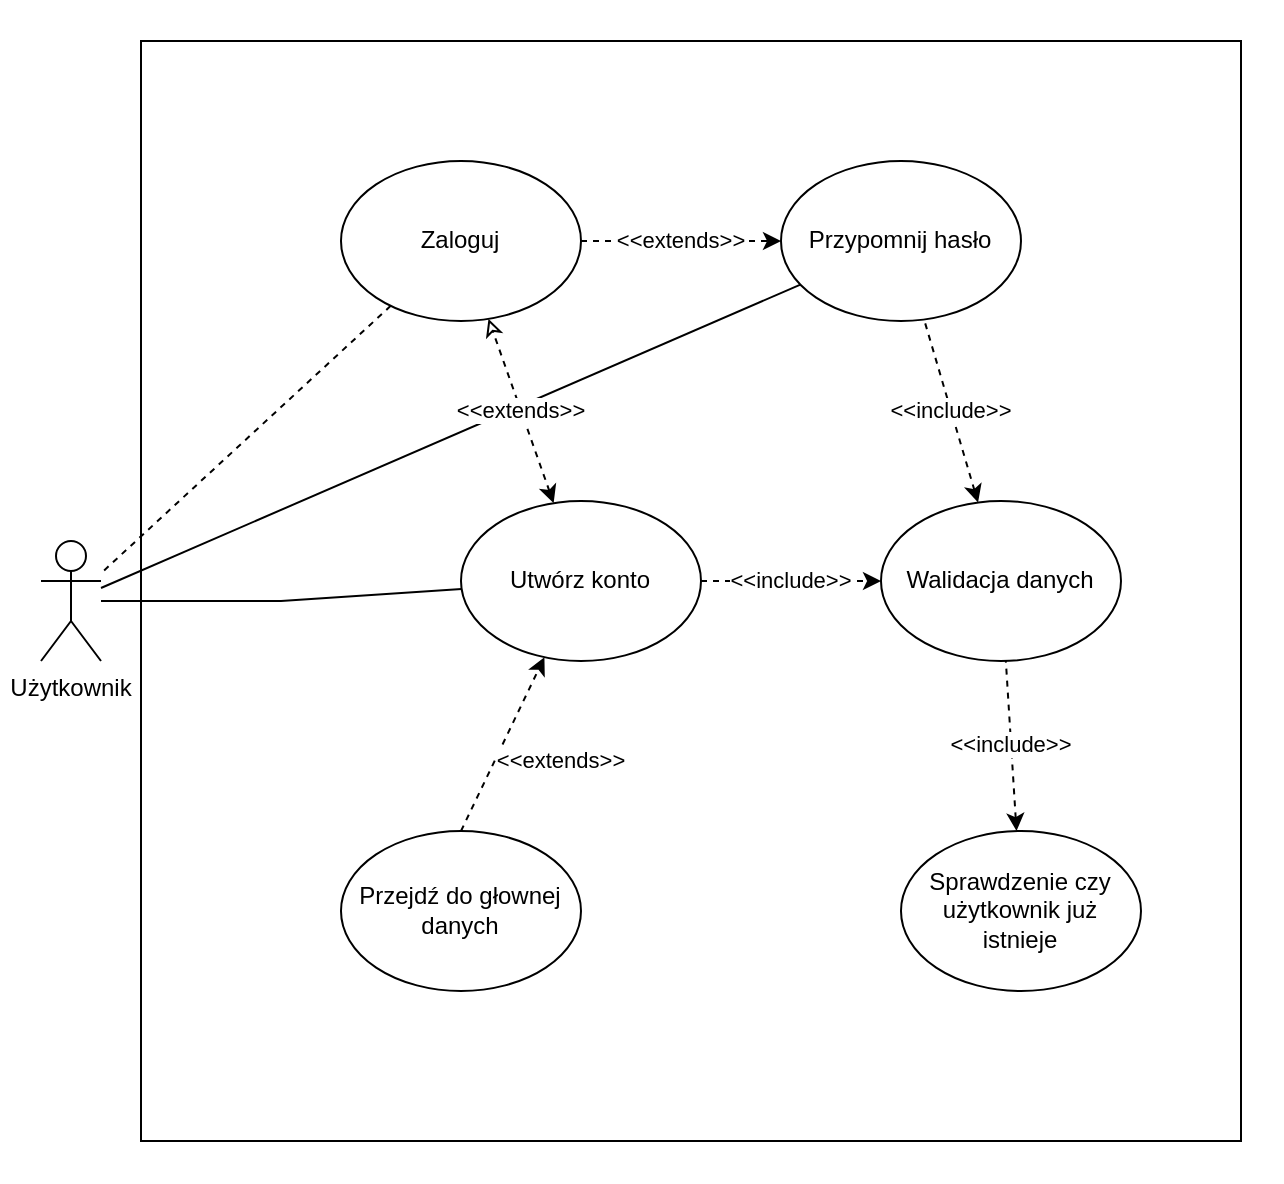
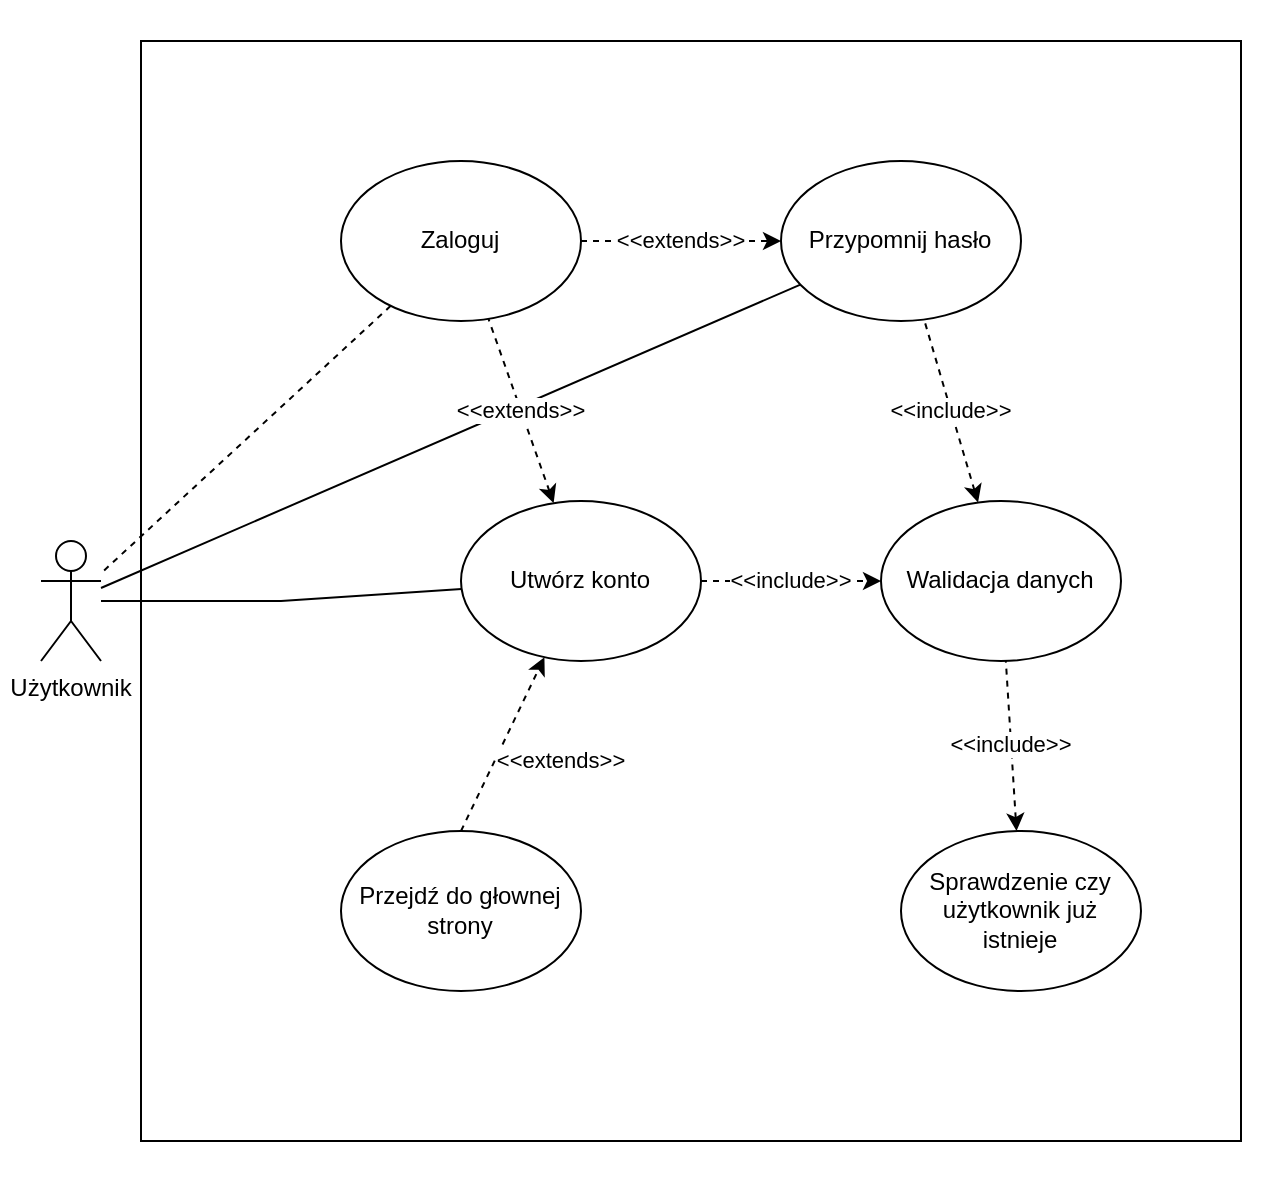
- <mxCell id="18" value="&amp;lt;&amp;lt;extends&amp;gt;&amp;gt;" style="endArrow=classic;dashed=1;html=1;rounded=0;endFill=0;startArrow=classic;startFill=1;" edge="1" parent="1" source="5" target="4"><mxGeometry width="50" height="50" relative="1" as="geometry"><mxPoint x="320" y="460" as="sourcePoint" /><mxPoint x="370" y="410" as="targetPoint" /></mxGeometry></mxCell>
+ <mxCell id="18" value="&amp;lt;&amp;lt;extends&amp;gt;&amp;gt;" style="endArrow=none;dashed=1;html=1;rounded=0;endFill=0;startArrow=classic;startFill=1;" edge="1" parent="1" source="5" target="4"><mxGeometry width="50" height="50" relative="1" as="geometry"><mxPoint x="320" y="460" as="sourcePoint" /><mxPoint x="370" y="410" as="targetPoint" /></mxGeometry></mxCell>
- <mxCell id="6" value="Przejdź do głownej danych" style="ellipse;whiteSpace=wrap;html=1;" vertex="1" parent="1"><mxGeometry x="170" y="415" width="120" height="80" as="geometry" /></mxCell>
+ <mxCell id="6" value="Przejdź do głownej strony" style="ellipse;whiteSpace=wrap;html=1;" vertex="1" parent="1"><mxGeometry x="170" y="415" width="120" height="80" as="geometry" /></mxCell>
